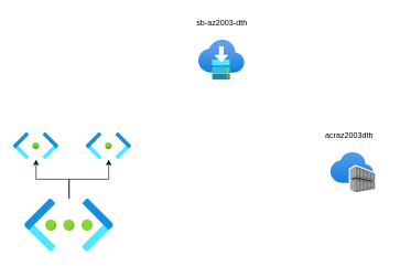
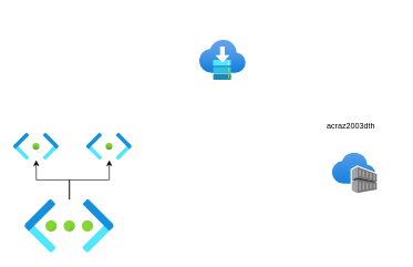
- <mxCell id="10" value="sb-az2003-dth" style="text;html=1;align=center;verticalAlign=middle;resizable=0;points=[];autosize=1;strokeColor=none;fillColor=none;" vertex="1" parent="1"><mxGeometry x="285" y="20" width="100" height="30" as="geometry" /></mxCell>
- <mxCell id="9" value="acraz2003dth" style="text;whiteSpace=wrap;" vertex="1" parent="1"><mxGeometry x="490" y="190" width="110" height="40" as="geometry" /></mxCell>
+ <mxCell id="9" value="acraz2003dth" style="text;whiteSpace=wrap;" vertex="1" parent="1"><mxGeometry x="490" y="175" width="110" height="40" as="geometry" /></mxCell>
